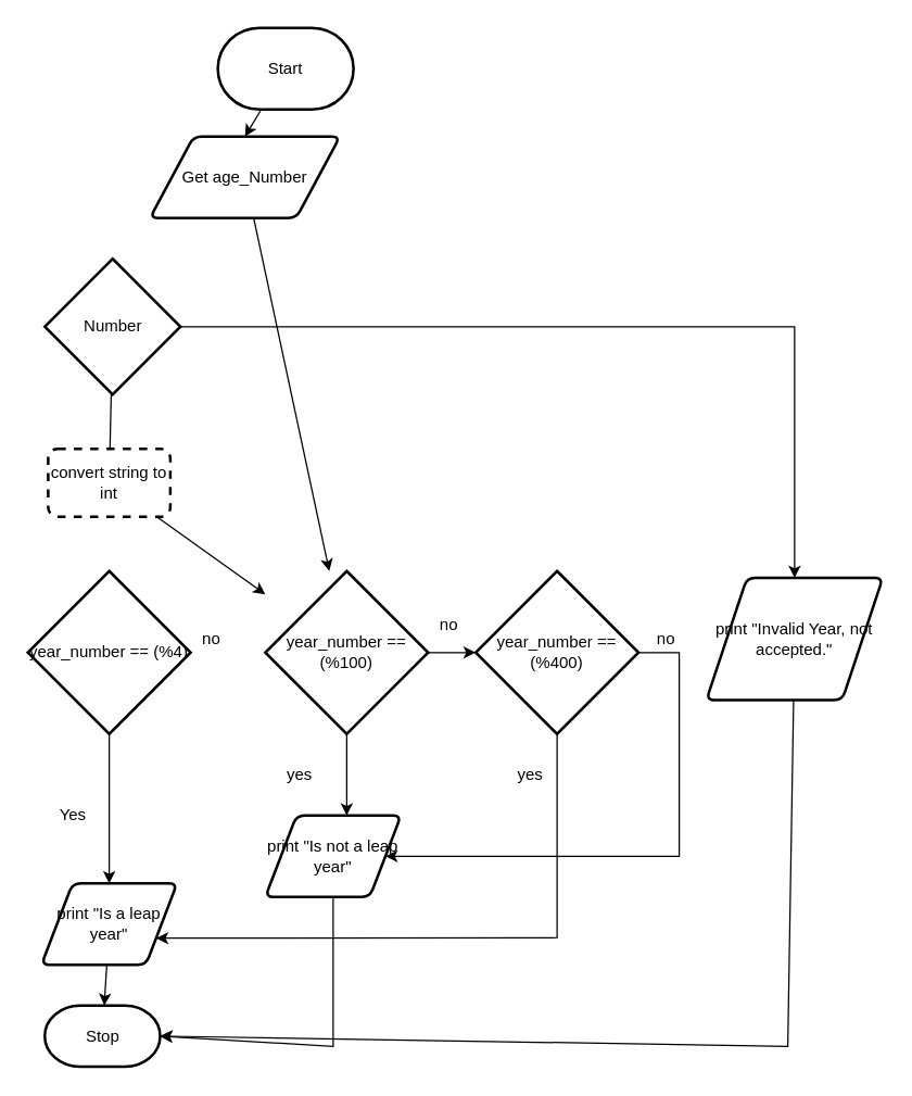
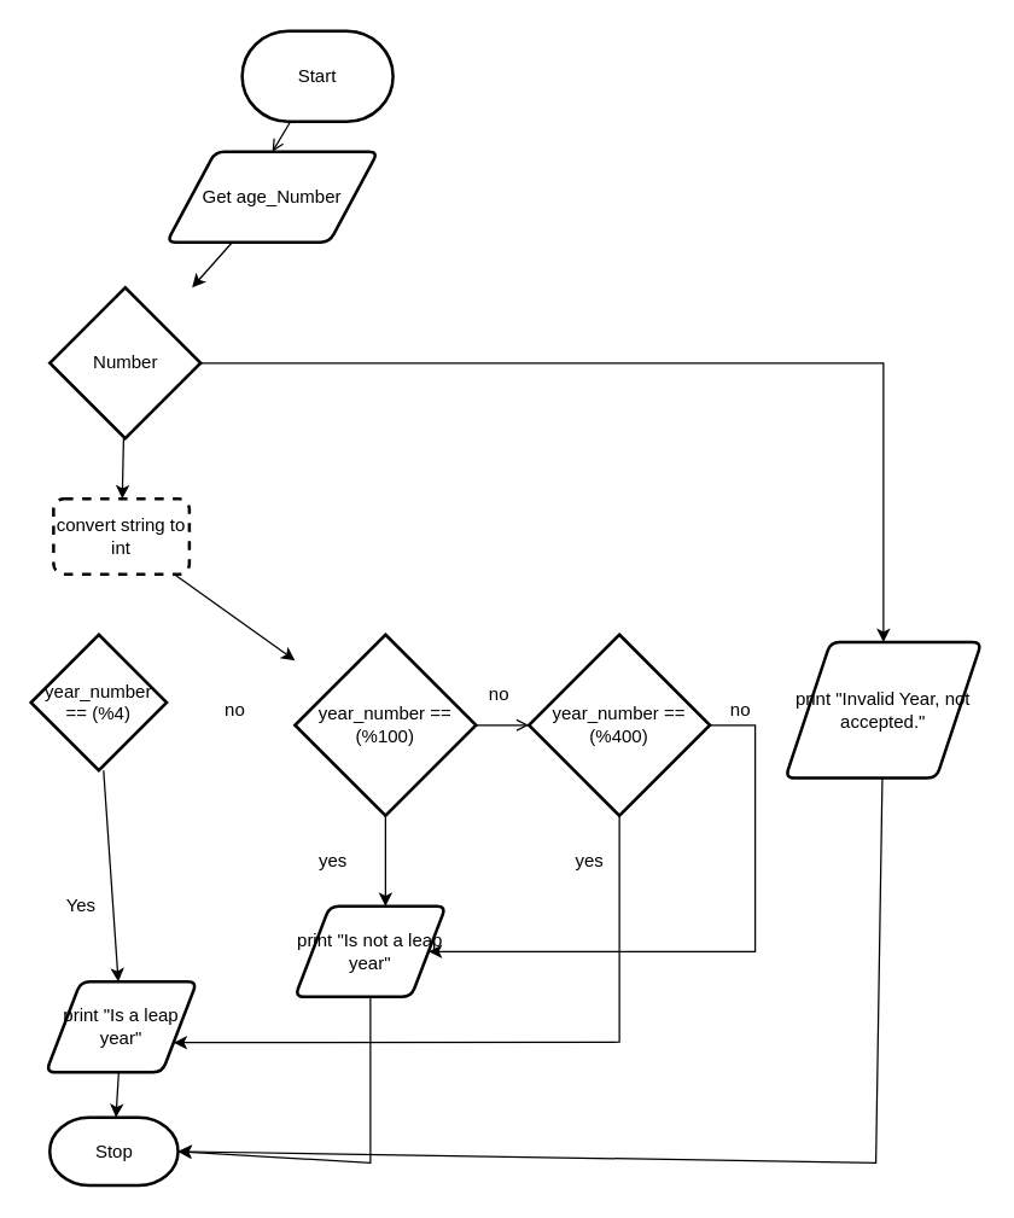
- <mxCell id="2" style="edgeStyle=none;html=1;entryX=0.5;entryY=0;entryDx=0;entryDy=0;" edge="1" parent="1" source="3" target="5"><mxGeometry relative="1" as="geometry"><Array as="points" /></mxGeometry></mxCell>
+ <mxCell id="2" style="edgeStyle=none;html=1;entryX=0.5;entryY=0;entryDx=0;entryDy=0;endArrow=open;" edge="1" parent="1" source="3" target="5"><mxGeometry relative="1" as="geometry"><Array as="points" /></mxGeometry></mxCell>
- <mxCell id="4" style="edgeStyle=none;rounded=0;html=1;" edge="1" parent="1" source="5" target="22"><mxGeometry relative="1" as="geometry" /></mxCell>
+ <mxCell id="4" style="edgeStyle=none;rounded=0;html=1;" edge="1" parent="1" source="5" target="15"><mxGeometry relative="1" as="geometry" /></mxCell>
- <mxCell id="14" style="edgeStyle=none;rounded=0;html=1;endArrow=none;" edge="1" parent="1" source="15" target="18"><mxGeometry relative="1" as="geometry" /></mxCell>
+ <mxCell id="14" style="edgeStyle=none;rounded=0;html=1;" edge="1" parent="1" source="15" target="18"><mxGeometry relative="1" as="geometry" /></mxCell>
- <mxCell id="10" value="year_number == (%4)" style="strokeWidth=2;html=1;shape=mxgraph.flowchart.decision;whiteSpace=wrap;" vertex="1" parent="1"><mxGeometry x="20" y="420" width="120" height="120" as="geometry" /></mxCell>
+ <mxCell id="10" value="year_number == (%4)" style="strokeWidth=2;html=1;shape=mxgraph.flowchart.decision;whiteSpace=wrap;" vertex="1" parent="1"><mxGeometry x="20" y="420" width="90" height="90" as="geometry" /></mxCell>
- <mxCell id="21" style="edgeStyle=none;rounded=0;html=1;entryX=0;entryY=0.5;entryDx=0;entryDy=0;entryPerimeter=0;" edge="1" parent="1" source="22" target="25"><mxGeometry relative="1" as="geometry" /></mxCell>
+ <mxCell id="21" style="edgeStyle=none;rounded=0;html=1;entryX=0;entryY=0.5;entryDx=0;entryDy=0;entryPerimeter=0;endArrow=open;" edge="1" parent="1" source="22" target="25"><mxGeometry relative="1" as="geometry" /></mxCell>
